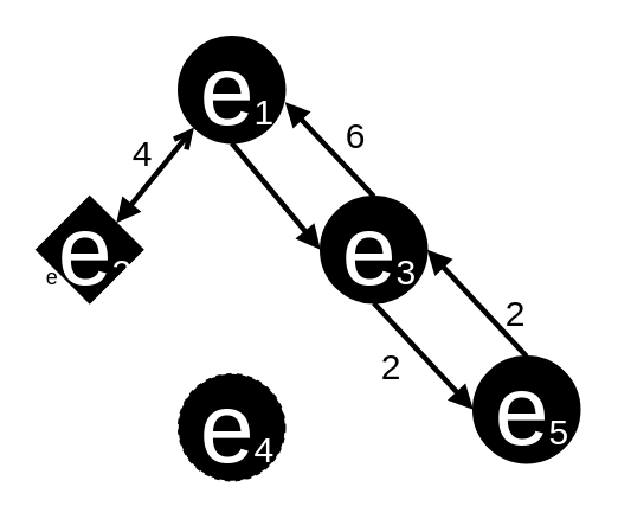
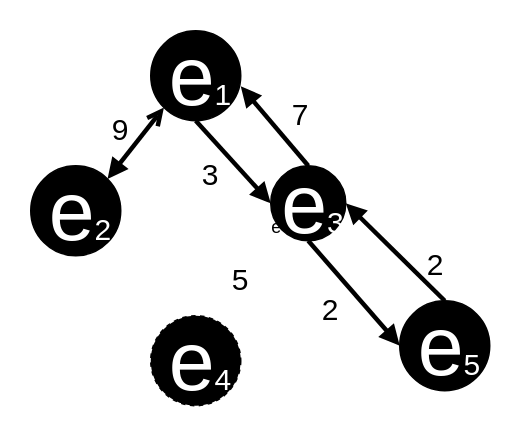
- <mxCell id="14" value="6" style="text;html=1;strokeColor=none;fillColor=none;align=center;verticalAlign=middle;whiteSpace=wrap;rounded=0;fontSize=20;fontColor=#000000;" vertex="1" parent="1"><mxGeometry x="170" y="60" width="60" height="30" as="geometry" /></mxCell>
+ <mxCell id="14" value="7" style="text;html=1;strokeColor=none;fillColor=none;align=center;verticalAlign=middle;whiteSpace=wrap;rounded=0;fontSize=20;fontColor=#000000;" vertex="1" parent="1"><mxGeometry x="170" y="60" width="60" height="30" as="geometry" /></mxCell>
- <mxCell id="12" value="4" style="text;html=1;strokeColor=none;fillColor=none;align=center;verticalAlign=middle;whiteSpace=wrap;rounded=0;fontSize=20;fontColor=#000000;" vertex="1" parent="1"><mxGeometry x="50" y="70" width="60" height="30" as="geometry" /></mxCell>
+ <mxCell id="12" value="9" style="text;html=1;strokeColor=none;fillColor=none;align=center;verticalAlign=middle;whiteSpace=wrap;rounded=0;fontSize=20;fontColor=#000000;" vertex="1" parent="1"><mxGeometry x="50" y="70" width="60" height="30" as="geometry" /></mxCell>
+ <mxCell id="13" value="3" style="text;html=1;strokeColor=none;fillColor=none;align=center;verticalAlign=middle;whiteSpace=wrap;rounded=0;fontSize=20;fontColor=#000000;" vertex="1" parent="1"><mxGeometry x="110" y="100" width="60" height="30" as="geometry" /></mxCell>
- <mxCell id="3" value="e&lt;font style=&quot;&quot; color=&quot;#ffffff&quot;&gt;&lt;font style=&quot;font-size: 55px;&quot;&gt;e&lt;/font&gt;&lt;font style=&quot;font-size: 20px;&quot;&gt;2&lt;/font&gt;&lt;/font&gt;" style="rhombus;whiteSpace=wrap;html=1;aspect=fixed;fillColor=#000000;" parent="1" vertex="1"><mxGeometry x="20" y="110" width="60" height="60" as="geometry" /></mxCell>
+ <mxCell id="3" value="e&lt;font style=&quot;&quot; color=&quot;#ffffff&quot;&gt;&lt;font style=&quot;font-size: 55px;&quot;&gt;e&lt;/font&gt;&lt;font style=&quot;font-size: 20px;&quot;&gt;2&lt;/font&gt;&lt;/font&gt;" style="ellipse;whiteSpace=wrap;html=1;aspect=fixed;fillColor=#000000;" parent="1" vertex="1"><mxGeometry x="20" y="110" width="60" height="60" as="geometry" /></mxCell>
- <mxCell id="4" value="e&lt;font style=&quot;&quot; color=&quot;#ffffff&quot;&gt;&lt;font style=&quot;font-size: 55px;&quot;&gt;e&lt;/font&gt;&lt;font style=&quot;font-size: 20px;&quot;&gt;3&lt;/font&gt;&lt;/font&gt;" style="ellipse;whiteSpace=wrap;html=1;aspect=fixed;fillColor=#000000;" parent="1" vertex="1"><mxGeometry x="180" y="110" width="60" height="60" as="geometry" /></mxCell>
+ <mxCell id="4" value="e&lt;font style=&quot;&quot; color=&quot;#ffffff&quot;&gt;&lt;font style=&quot;font-size: 55px;&quot;&gt;e&lt;/font&gt;&lt;font style=&quot;font-size: 20px;&quot;&gt;3&lt;/font&gt;&lt;/font&gt;" style="ellipse;whiteSpace=wrap;html=1;aspect=fixed;fillColor=#000000;" parent="1" vertex="1"><mxGeometry x="180" y="110" width="50" height="50" as="geometry" /></mxCell>
+ <mxCell id="15" value="5" style="text;html=1;strokeColor=none;fillColor=none;align=center;verticalAlign=middle;whiteSpace=wrap;rounded=0;fontSize=20;fontColor=#000000;" vertex="1" parent="1"><mxGeometry x="130" y="170" width="60" height="30" as="geometry" /></mxCell>
